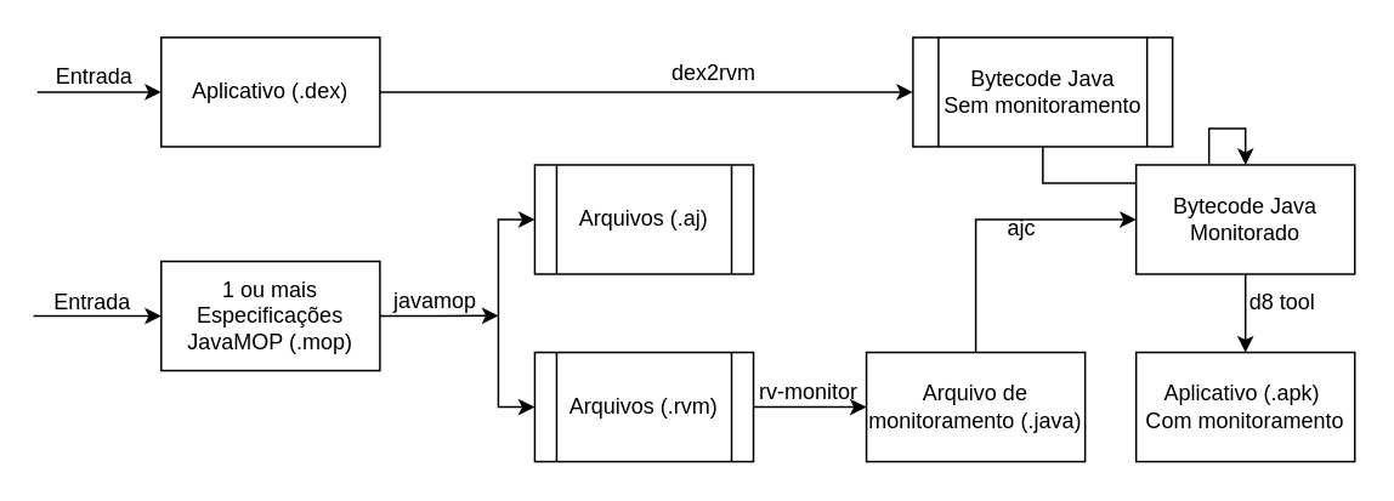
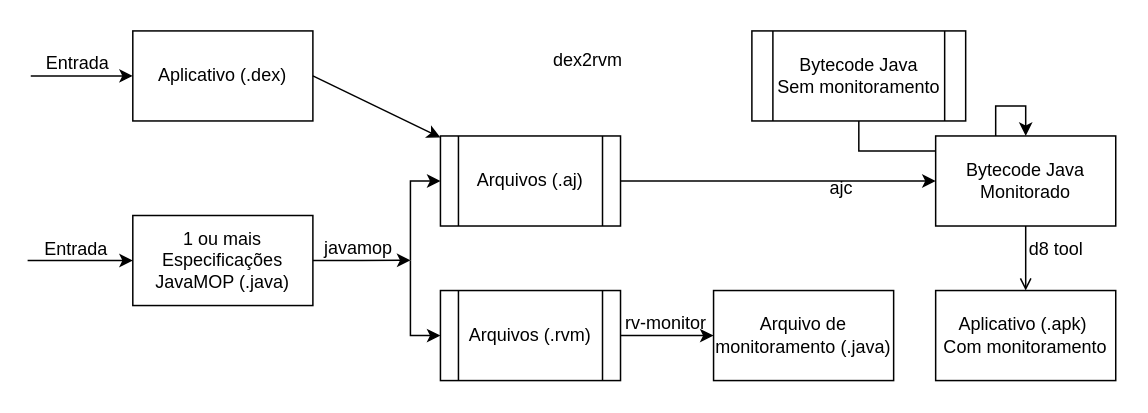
- <mxCell id="9" value="" style="endArrow=classic;html=1;rounded=0;exitX=1;exitY=0.5;exitDx=0;exitDy=0;entryX=0;entryY=0.5;entryDx=0;entryDy=0;" edge="1" parent="1" source="2" target="8"><mxGeometry width="50" height="50" relative="1" as="geometry"><mxPoint x="370.54" y="80" as="sourcePoint" /><mxPoint x="420.54" y="30" as="targetPoint" /></mxGeometry></mxCell>
+ <mxCell id="9" value="" style="endArrow=classic;html=1;rounded=0;exitX=1;exitY=0.5;exitDx=0;exitDy=0;" edge="1" parent="1" source="2" target="14"><mxGeometry width="50" height="50" relative="1" as="geometry"><mxPoint x="370.54" y="80" as="sourcePoint" /><mxPoint x="420.54" y="30" as="targetPoint" /></mxGeometry></mxCell>
+ <mxCell id="13" style="edgeStyle=orthogonalEdgeStyle;rounded=0;orthogonalLoop=1;jettySize=auto;html=1;exitX=1;exitY=0.5;exitDx=0;exitDy=0;entryX=0;entryY=0.5;entryDx=0;entryDy=0;" edge="1" parent="1" source="14" target="24"><mxGeometry relative="1" as="geometry"><mxPoint x="613" y="120" as="targetPoint" /></mxGeometry></mxCell>
- <mxCell id="20" style="edgeStyle=orthogonalEdgeStyle;rounded=0;orthogonalLoop=1;jettySize=auto;html=1;entryX=0;entryY=0.5;entryDx=0;entryDy=0;exitX=0.5;exitY=0;exitDx=0;exitDy=0;" edge="1" parent="1" source="21" target="24"><mxGeometry relative="1" as="geometry"><mxPoint x="573" y="130" as="targetPoint" /></mxGeometry></mxCell>
- <mxCell id="4" value="1 ou mais Especificações JavaMOP (.mop)" style="rounded=0;whiteSpace=wrap;html=1;" vertex="1" parent="1"><mxGeometry x="88" y="143" width="120" height="60" as="geometry" /></mxCell>
+ <mxCell id="4" value="1 ou mais Especificações JavaMOP (.java)" style="rounded=0;whiteSpace=wrap;html=1;" vertex="1" parent="1"><mxGeometry x="88" y="143" width="120" height="60" as="geometry" /></mxCell>
- <mxCell id="23" style="edgeStyle=orthogonalEdgeStyle;rounded=0;orthogonalLoop=1;jettySize=auto;html=1;exitX=0.5;exitY=1;exitDx=0;exitDy=0;entryX=0.5;entryY=0;entryDx=0;entryDy=0;" edge="1" parent="1" source="24" target="25"><mxGeometry relative="1" as="geometry" /></mxCell>
+ <mxCell id="23" style="edgeStyle=orthogonalEdgeStyle;rounded=0;orthogonalLoop=1;jettySize=auto;html=1;exitX=0.5;exitY=1;exitDx=0;exitDy=0;entryX=0.5;entryY=0;entryDx=0;entryDy=0;endArrow=open;" edge="1" parent="1" source="24" target="25"><mxGeometry relative="1" as="geometry" /></mxCell>
